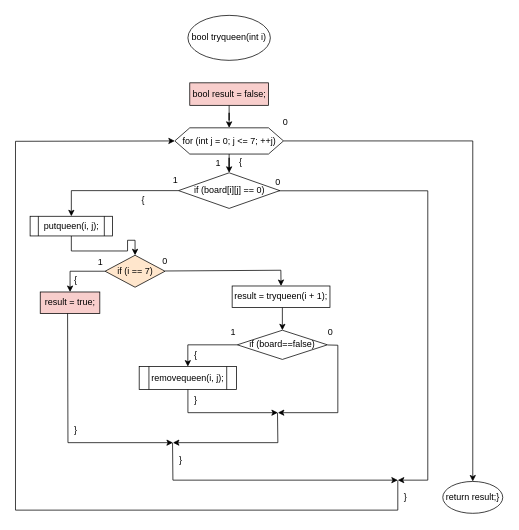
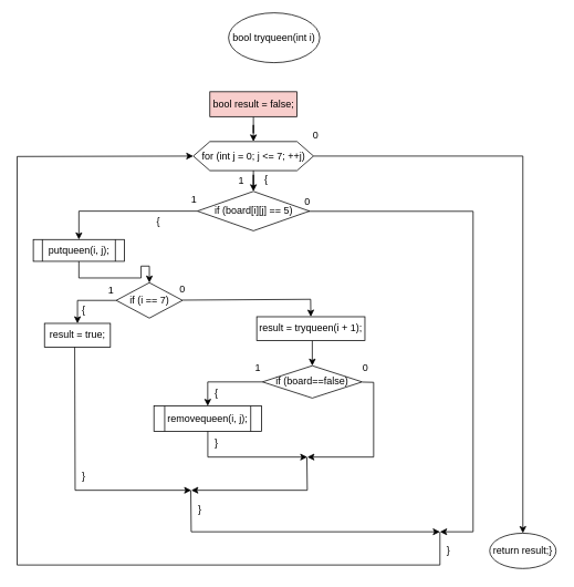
- <mxCell id="2" value="bool tryqueen(int i)" style="ellipse;whiteSpace=wrap;html=1;" parent="1" vertex="1"><mxGeometry x="250" y="20" width="110" height="60" as="geometry" /></mxCell>
+ <mxCell id="2" value="bool tryqueen(int i)" style="ellipse;whiteSpace=wrap;html=1;" parent="1" vertex="1"><mxGeometry x="275" y="15" width="110" height="60" as="geometry" /></mxCell>
- <mxCell id="9" value="if (board[i][j] == 0)" style="rhombus;whiteSpace=wrap;html=1;" parent="1" vertex="1"><mxGeometry x="237.5" y="230" width="135" height="47.5" as="geometry" /></mxCell>
+ <mxCell id="9" value="if (board[i][j] == 5)" style="rhombus;whiteSpace=wrap;html=1;" parent="1" vertex="1"><mxGeometry x="237.5" y="230" width="135" height="47.5" as="geometry" /></mxCell>
- <mxCell id="15" value="if (i == 7)" style="rhombus;whiteSpace=wrap;html=1;fillColor=#ffe6cc;" parent="1" vertex="1"><mxGeometry x="139.5" y="340" width="80" height="42.63" as="geometry" /></mxCell>
+ <mxCell id="15" value="if (i == 7)" style="rhombus;whiteSpace=wrap;html=1;" parent="1" vertex="1"><mxGeometry x="139.5" y="340" width="80" height="42.63" as="geometry" /></mxCell>
- <mxCell id="16" value="result = true;" style="whiteSpace=wrap;html=1;fillColor=#f8cecc;" parent="1" vertex="1"><mxGeometry x="53" y="389" width="79.5" height="28.69" as="geometry" /></mxCell>
+ <mxCell id="16" value="result = true;" style="whiteSpace=wrap;html=1;" parent="1" vertex="1"><mxGeometry x="53" y="389" width="79.5" height="28.69" as="geometry" /></mxCell>
